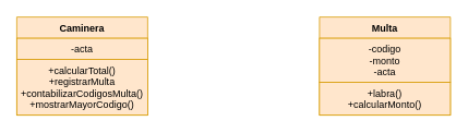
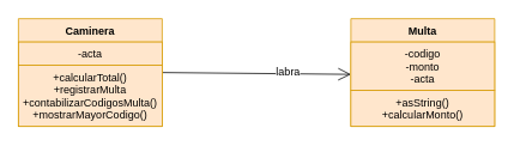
+ <mxCell id="2" value="" style="endArrow=open;endFill=1;endSize=12;html=1;entryX=0;entryY=0.667;entryDx=0;entryDy=0;entryPerimeter=0;exitX=1;exitY=0.5;exitDx=0;exitDy=0;" parent="1" edge="1" target="8" source="4"><mxGeometry width="160" relative="1" as="geometry"><mxPoint x="180" y="99.5" as="sourcePoint" /><mxPoint x="310" y="100" as="targetPoint" /></mxGeometry></mxCell>
+ <mxCell id="3" value="labra" style="edgeLabel;html=1;align=center;verticalAlign=middle;resizable=0;points=[];fontSize=12;" parent="2" vertex="1" connectable="0"><mxGeometry x="0.323" y="2" relative="1" as="geometry"><mxPoint as="offset" /></mxGeometry></mxCell>
- <mxCell id="9" value="+labra()&#10;+calcularMonto()&#10;" style="text;strokeColor=#d79b00;fillColor=#ffe6cc;align=center;verticalAlign=top;spacingLeft=4;spacingRight=4;overflow=hidden;rotatable=0;points=[[0,0.5],[1,0.5]];portConstraint=eastwest;" parent="7" vertex="1"><mxGeometry y="80" width="160" height="40" as="geometry" /></mxCell>
+ <mxCell id="9" value="+asString()&#10;+calcularMonto()&#10;" style="text;strokeColor=#d79b00;fillColor=#ffe6cc;align=center;verticalAlign=top;spacingLeft=4;spacingRight=4;overflow=hidden;rotatable=0;points=[[0,0.5],[1,0.5]];portConstraint=eastwest;" parent="7" vertex="1"><mxGeometry y="80" width="160" height="40" as="geometry" /></mxCell>
